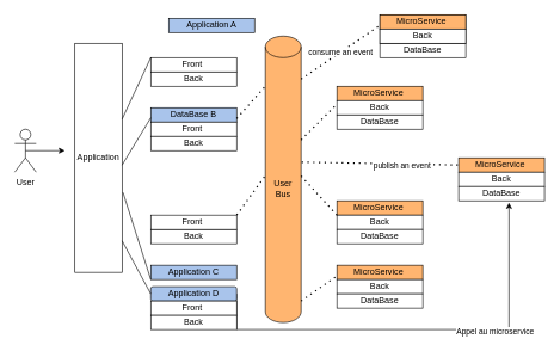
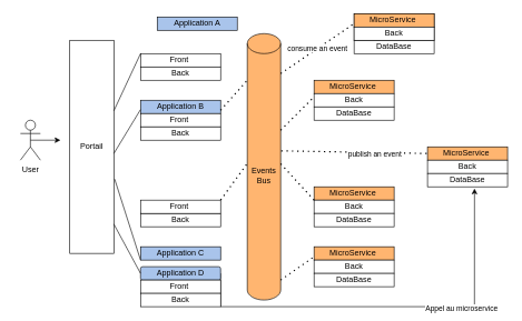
- <mxCell id="9" value="DataBase B" style="rounded=0;whiteSpace=wrap;html=1;fillColor=#A9C4EB;" parent="1" vertex="1"><mxGeometry x="210" y="150" width="120" height="20" as="geometry" /></mxCell>
+ <mxCell id="9" value="Application B" style="rounded=0;whiteSpace=wrap;html=1;fillColor=#A9C4EB;" parent="1" vertex="1"><mxGeometry x="210" y="150" width="120" height="20" as="geometry" /></mxCell>
- <mxCell id="3" value="User" style="shape=umlActor;verticalLabelPosition=bottom;verticalAlign=top;html=1;outlineConnect=0;" parent="1" vertex="1"><mxGeometry x="20" y="180" width="30" height="60" as="geometry" /></mxCell>
+ <mxCell id="3" value="User" style="shape=umlActor;verticalLabelPosition=bottom;verticalAlign=top;html=1;outlineConnect=0;" parent="1" vertex="1"><mxGeometry x="30" y="180" width="30" height="60" as="geometry" /></mxCell>
- <mxCell id="6" value="Application" style="rounded=0;whiteSpace=wrap;html=1;" parent="1" vertex="1"><mxGeometry x="104" y="60" width="66" height="320" as="geometry" /></mxCell>
+ <mxCell id="6" value="Portail" style="rounded=0;whiteSpace=wrap;html=1;" parent="1" vertex="1"><mxGeometry x="104" y="60" width="66" height="320" as="geometry" /></mxCell>
- <mxCell id="39" value="User&lt;br&gt;Bus" style="shape=cylinder3;whiteSpace=wrap;html=1;boundedLbl=1;backgroundOutline=1;size=15;fillColor=#FFB570;" vertex="1" parent="1"><mxGeometry x="370" y="50" width="50" height="400" as="geometry" /></mxCell>
+ <mxCell id="39" value="Events&lt;br&gt;Bus" style="shape=cylinder3;whiteSpace=wrap;html=1;boundedLbl=1;backgroundOutline=1;size=15;fillColor=#FFB570;" vertex="1" parent="1"><mxGeometry x="370" y="50" width="50" height="400" as="geometry" /></mxCell>
